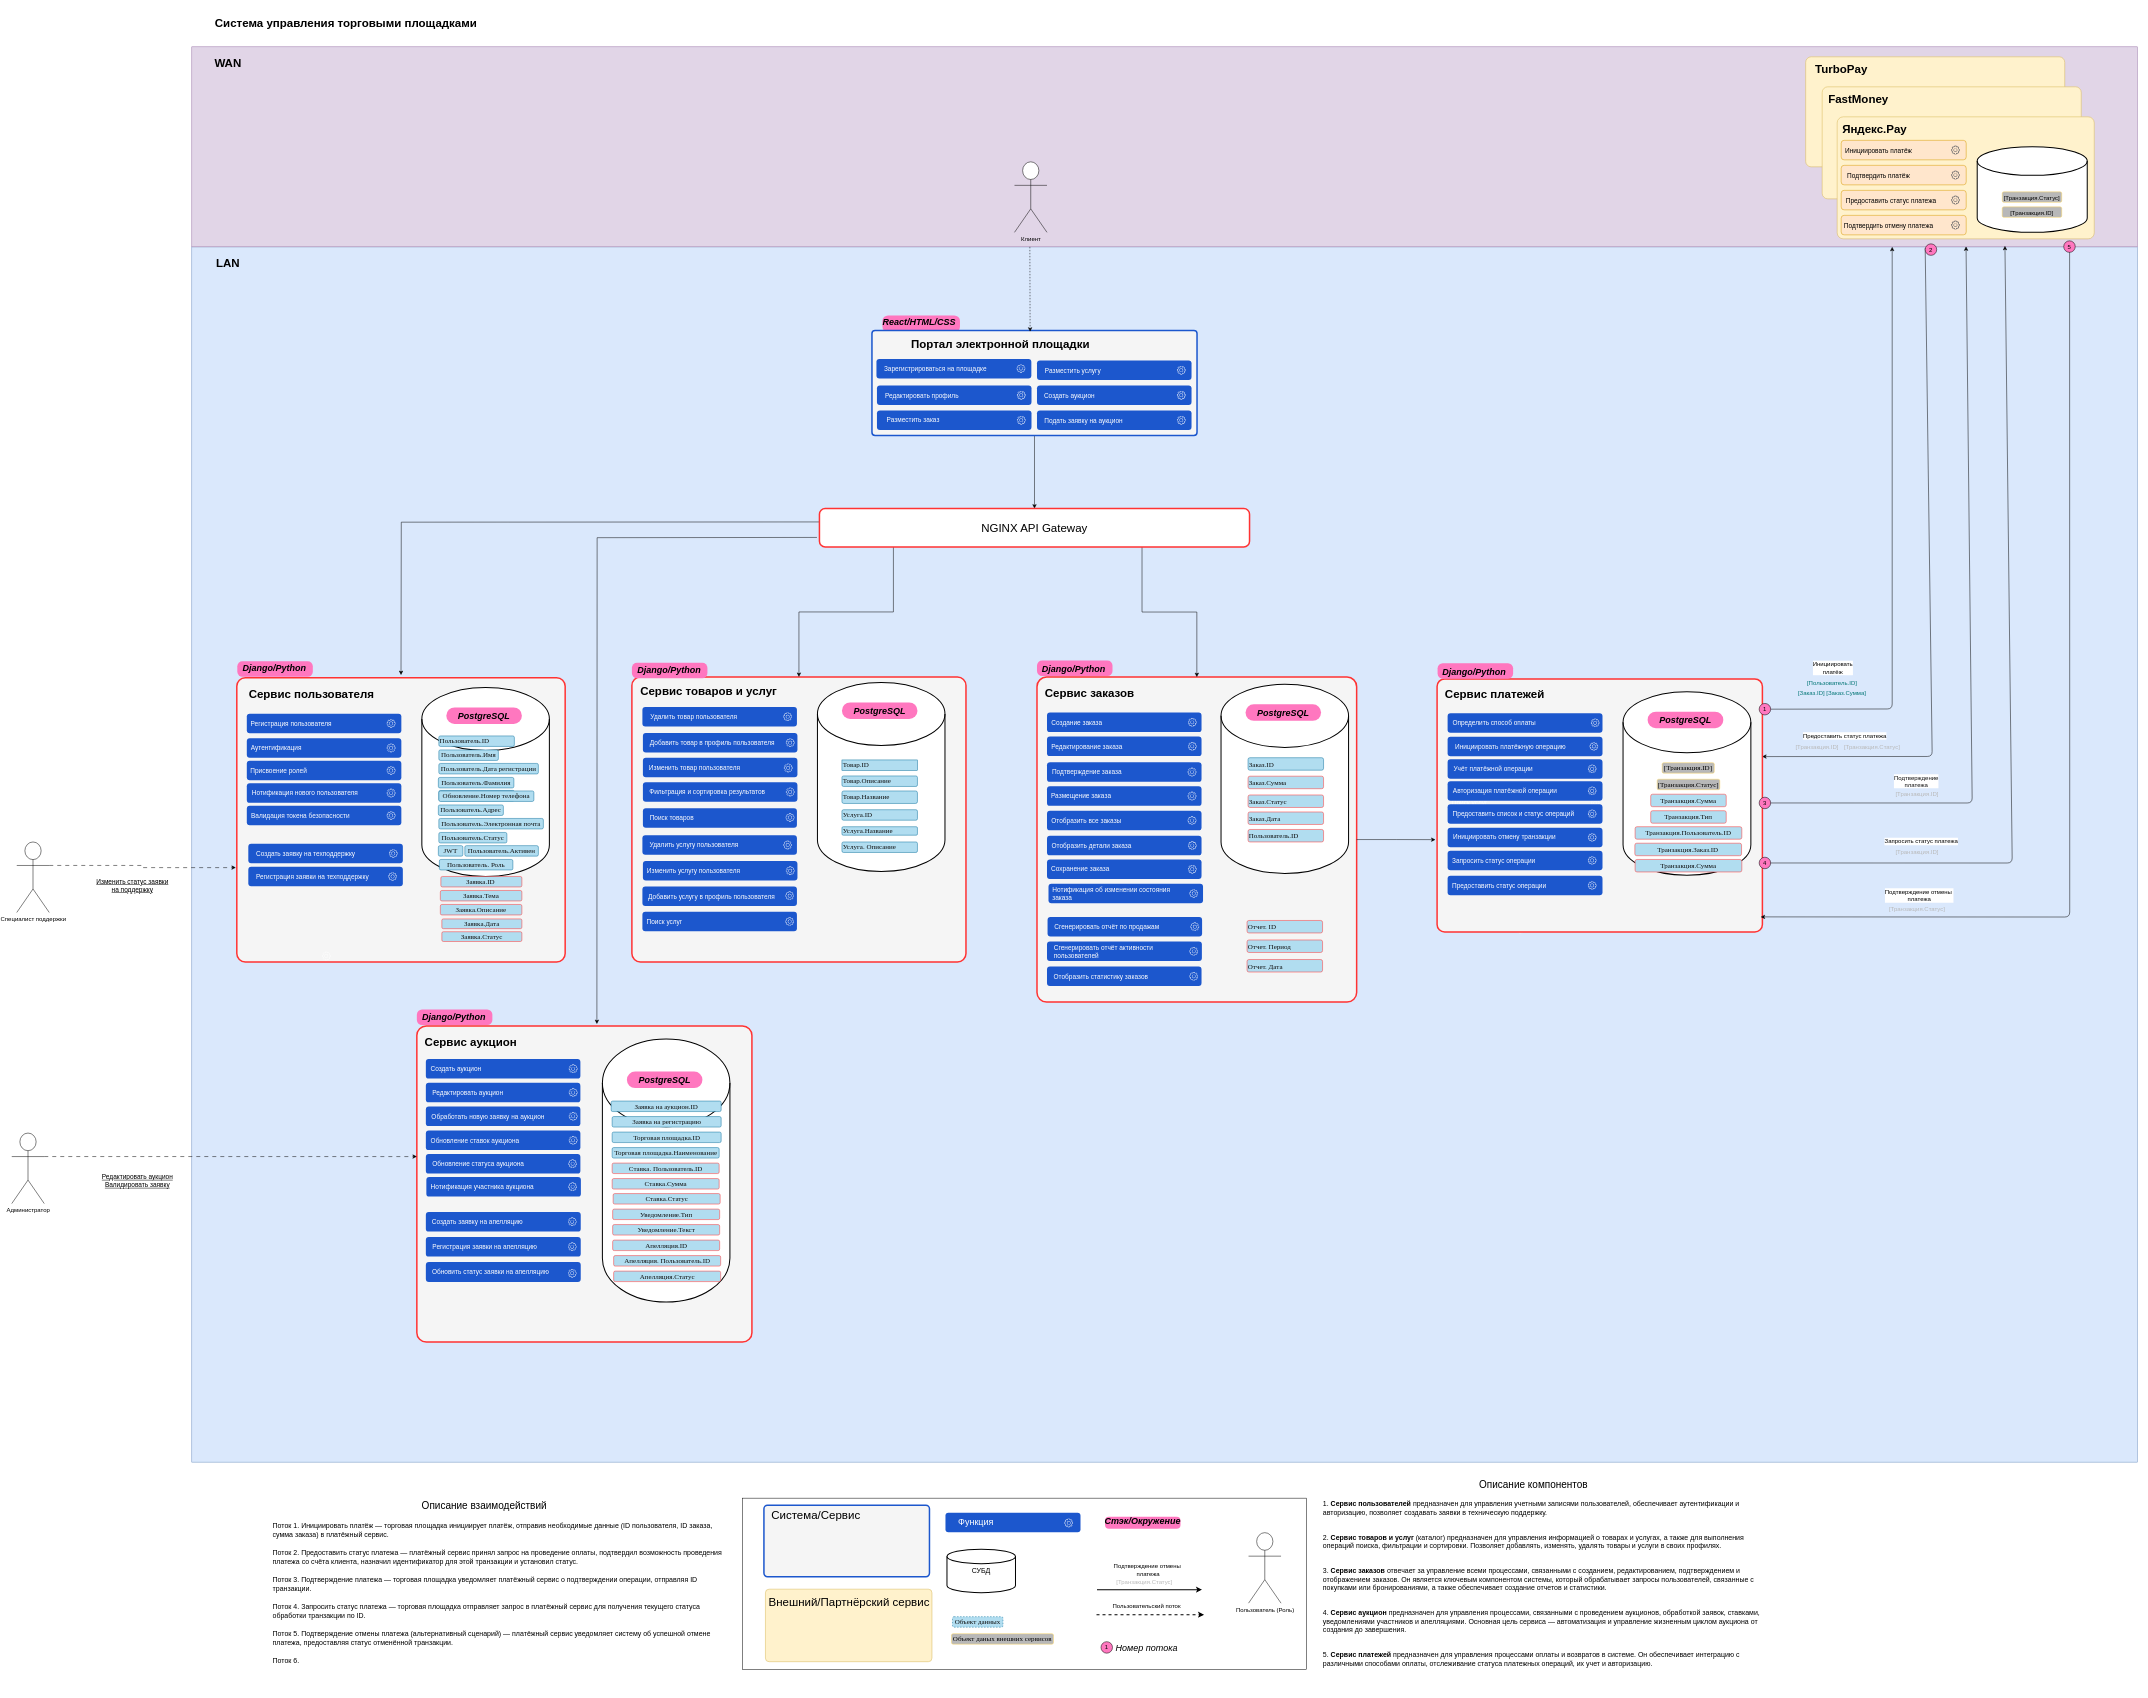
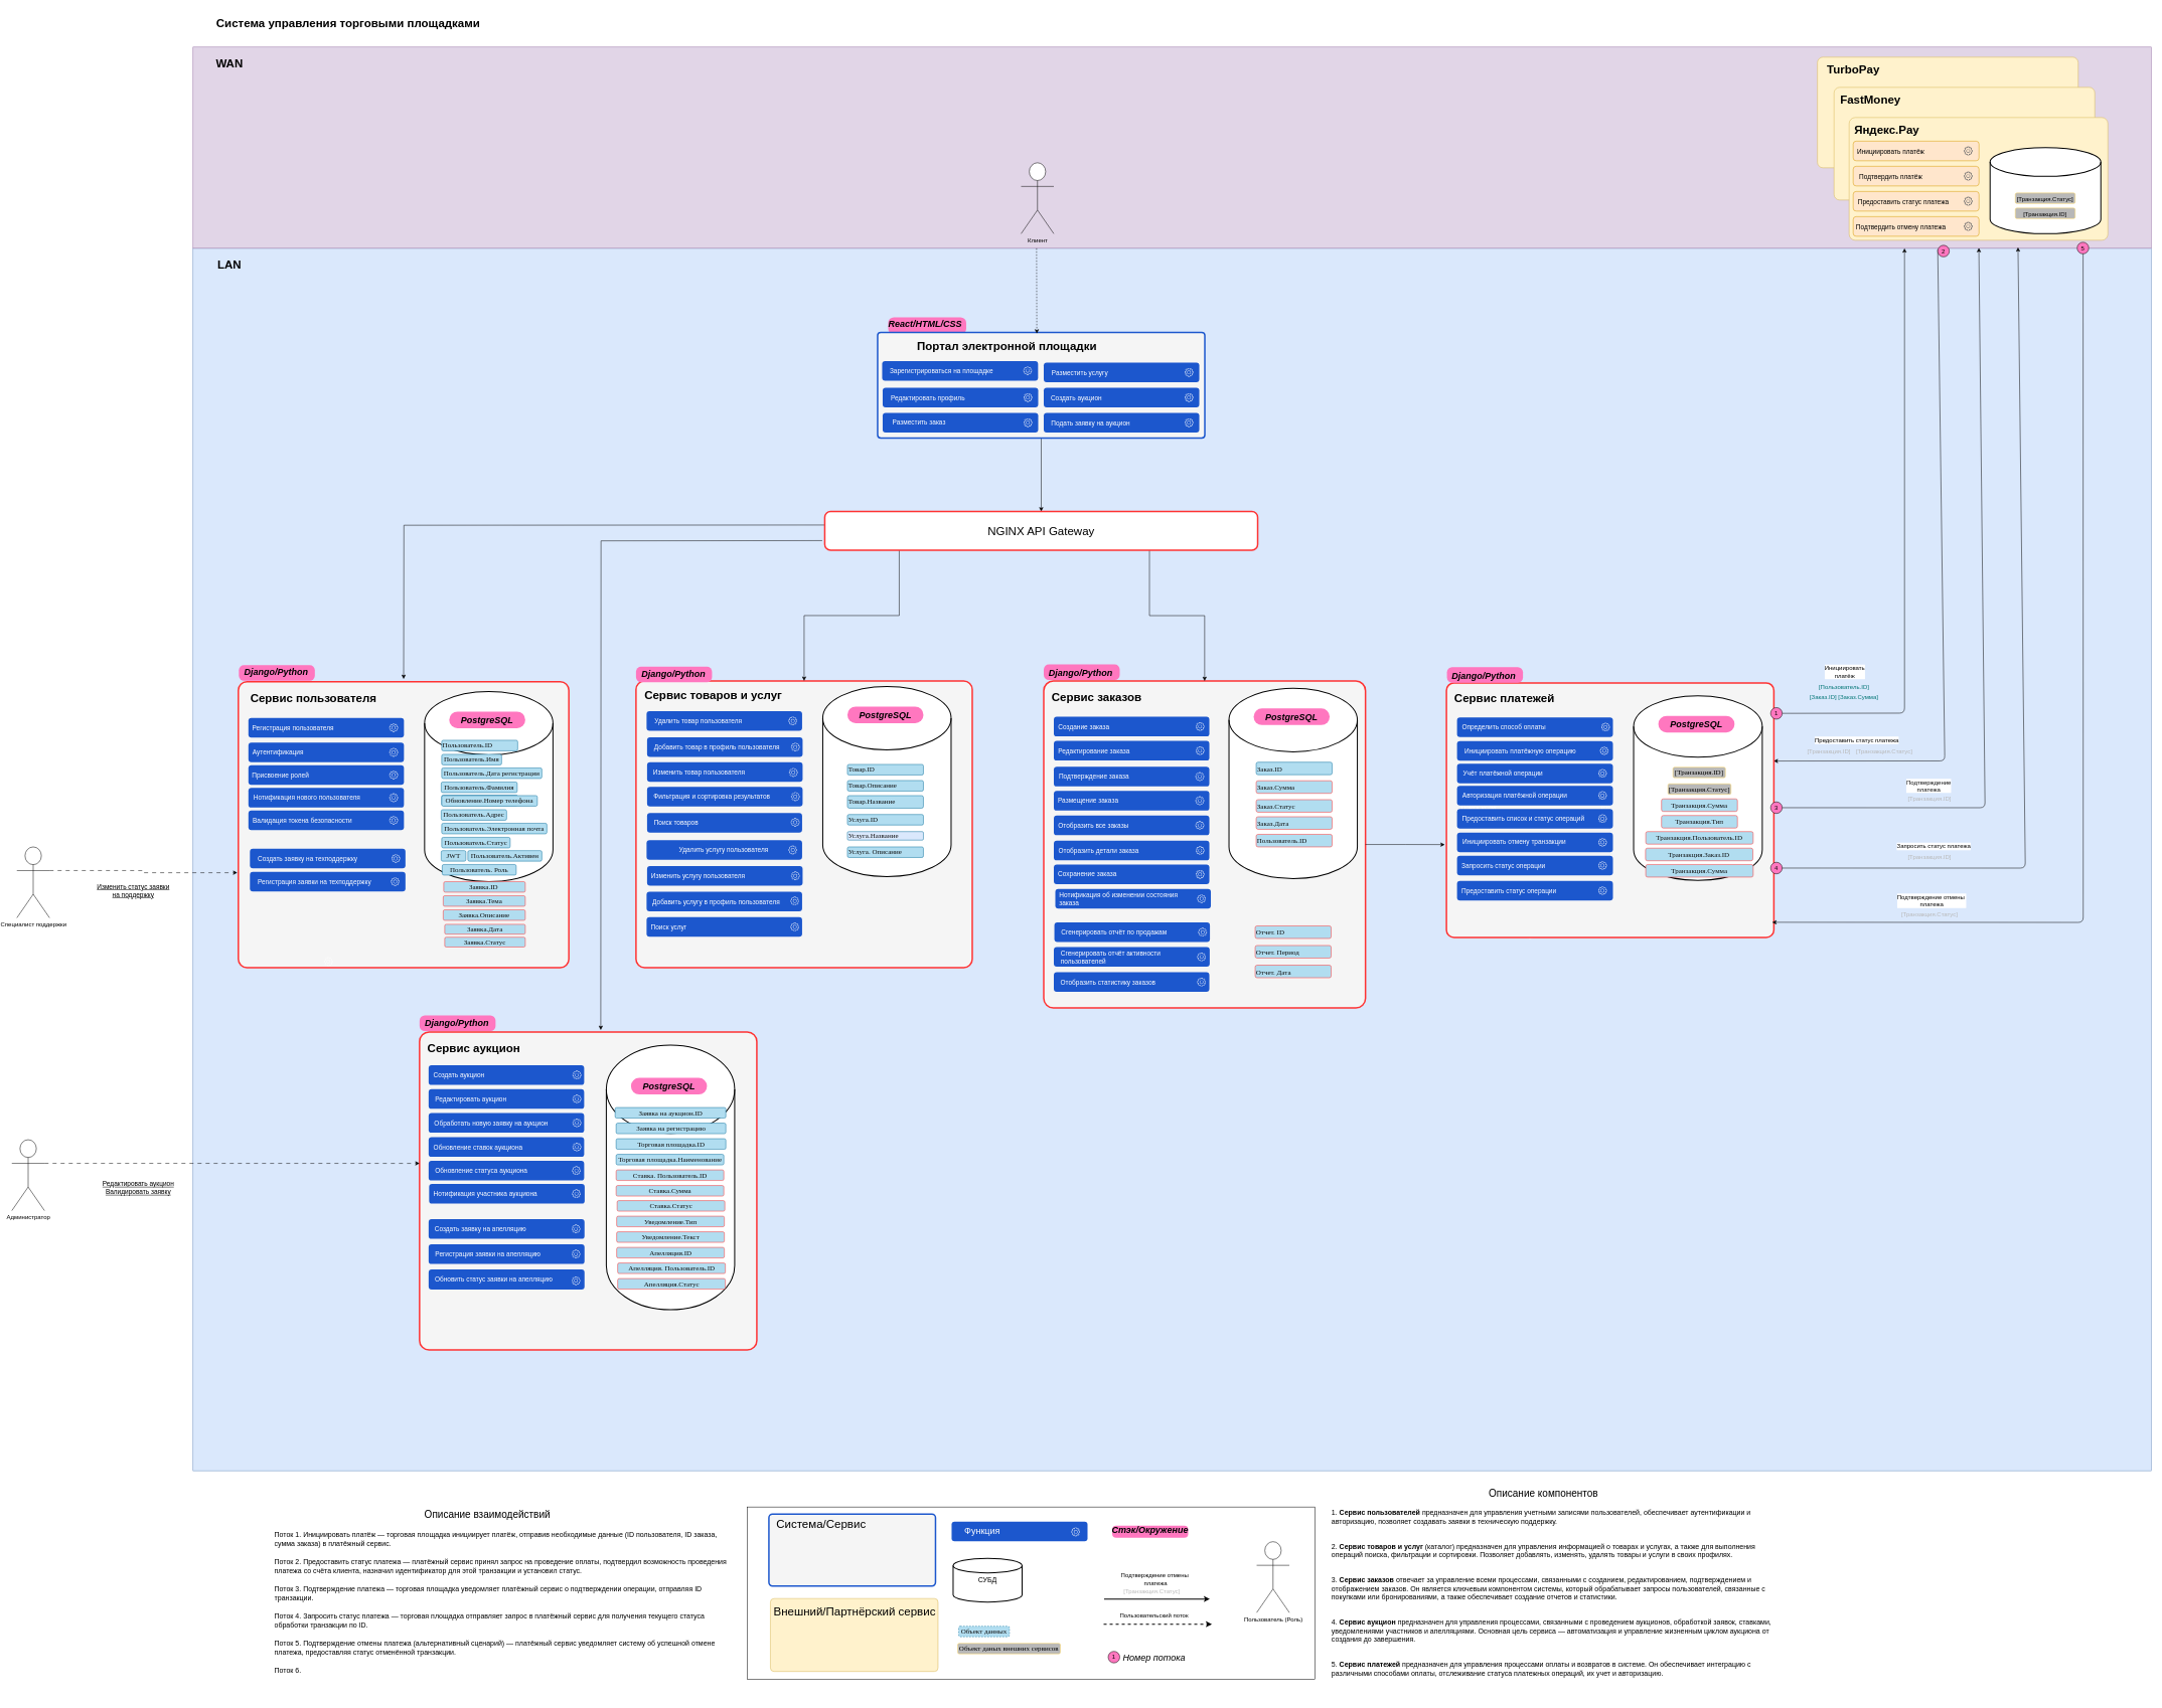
- <mxCell id="208" value="&lt;p style=&quot;margin: 0px 0px 0px 13px; text-indent: -13px; font-variant-numeric: normal; font-variant-east-asian: normal; font-variant-alternates: normal; font-kerning: auto; font-optical-sizing: auto; font-feature-settings: normal; font-variation-settings: normal; font-variant-position: normal; font-stretch: normal; font-size: 14px; line-height: normal; color: rgb(14, 14, 14);&quot; class=&quot;p1&quot;&gt;&lt;font face=&quot;Times New Roman&quot;&gt;Товар.ID&lt;/font&gt;&lt;/p&gt;" style="whiteSpace=wrap;html=1;fillColor=#b1ddf0;strokeColor=#10739e;align=left;rounded=0;" parent="1" vertex="1"><mxGeometry x="1680" y="1518.94" width="151" height="21" as="geometry" /></mxCell>
+ <mxCell id="208" value="&lt;p style=&quot;margin: 0px 0px 0px 13px; text-indent: -13px; font-variant-numeric: normal; font-variant-east-asian: normal; font-variant-alternates: normal; font-kerning: auto; font-optical-sizing: auto; font-feature-settings: normal; font-variation-settings: normal; font-variant-position: normal; font-stretch: normal; font-size: 14px; line-height: normal; color: rgb(14, 14, 14);&quot; class=&quot;p1&quot;&gt;&lt;font face=&quot;Times New Roman&quot;&gt;Товар.ID&lt;/font&gt;&lt;/p&gt;" style="rounded=1;whiteSpace=wrap;html=1;fillColor=#b1ddf0;strokeColor=#10739e;align=left;" parent="1" vertex="1"><mxGeometry x="1680" y="1518.94" width="151" height="21" as="geometry" /></mxCell>
- <mxCell id="317" value="&lt;p style=&quot;margin: 0px 0px 0px 13px; text-indent: -13px; font-variant-numeric: normal; font-variant-east-asian: normal; font-variant-alternates: normal; font-kerning: auto; font-optical-sizing: auto; font-feature-settings: normal; font-variation-settings: normal; font-variant-position: normal; font-stretch: normal; font-size: 14px; line-height: normal; color: rgb(14, 14, 14);&quot; class=&quot;p1&quot;&gt;&lt;font face=&quot;Times New Roman&quot;&gt;Услуга.Название&lt;/font&gt;&lt;/p&gt;" style="rounded=1;whiteSpace=wrap;html=1;fillColor=#b1ddf0;strokeColor=#10739e;align=left;" parent="1" vertex="1"><mxGeometry x="1680" y="1652.44" width="151" height="17" as="geometry" /></mxCell>
+ <mxCell id="317" value="&lt;p style=&quot;margin: 0px 0px 0px 13px; text-indent: -13px; font-variant-numeric: normal; font-variant-east-asian: normal; font-variant-alternates: normal; font-kerning: auto; font-optical-sizing: auto; font-feature-settings: normal; font-variation-settings: normal; font-variant-position: normal; font-stretch: normal; font-size: 14px; line-height: normal; color: rgb(14, 14, 14);&quot; class=&quot;p1&quot;&gt;&lt;font face=&quot;Times New Roman&quot;&gt;Услуга.Название&lt;/font&gt;&lt;/p&gt;" style="rounded=1;whiteSpace=wrap;html=1;fillColor=#dae8fc;strokeColor=#10739e;align=left;" parent="1" vertex="1"><mxGeometry x="1680" y="1652.44" width="151" height="17" as="geometry" /></mxCell>
- <mxCell id="195" value="Удалить услугу пользователя" style="text;html=1;align=center;verticalAlign=middle;whiteSpace=wrap;rounded=1;fontSize=13;fontColor=#FFFFFF;strokeColor=none;" parent="192" vertex="1"><mxGeometry x="9" y="4.5" width="189" height="30" as="geometry" /></mxCell>
+ <mxCell id="195" value="Удалить услугу пользователя" style="text;html=1;align=center;verticalAlign=middle;whiteSpace=wrap;rounded=1;fontSize=13;fontColor=#FFFFFF;strokeColor=none;" parent="192" vertex="1"><mxGeometry x="59" y="4.5" width="189" height="30" as="geometry" /></mxCell>
